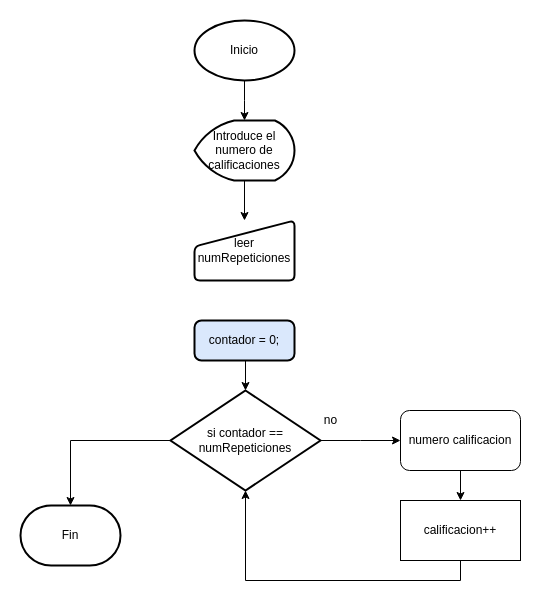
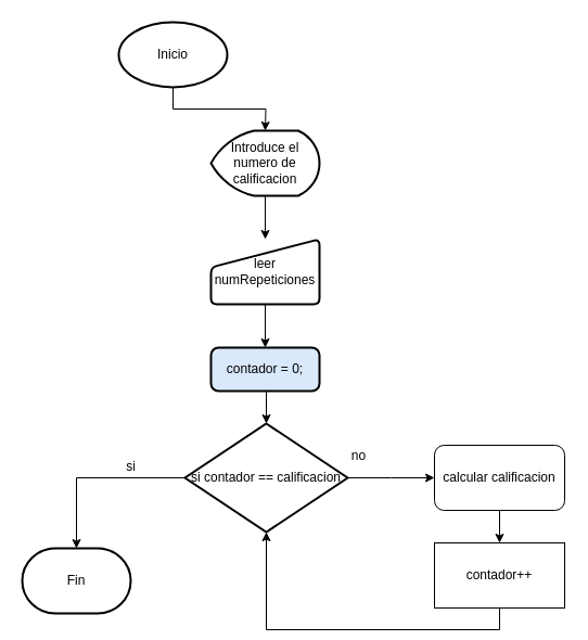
- <mxCell id="3" value="Inicio" style="strokeWidth=2;html=1;shape=mxgraph.flowchart.start_1;whiteSpace=wrap;" vertex="1" parent="1"><mxGeometry x="194" y="20" width="100" height="60" as="geometry" /></mxCell>
+ <mxCell id="3" value="Inicio" style="strokeWidth=2;html=1;shape=mxgraph.flowchart.start_1;whiteSpace=wrap;" vertex="1" parent="1"><mxGeometry x="109" y="20" width="100" height="60" as="geometry" /></mxCell>
- <mxCell id="6" value="Introduce el numero de calificaciones" style="strokeWidth=2;html=1;shape=mxgraph.flowchart.display;whiteSpace=wrap;" vertex="1" parent="1"><mxGeometry x="194" y="120" width="100" height="60" as="geometry" /></mxCell>
+ <mxCell id="6" value="Introduce el numero de calificacion" style="strokeWidth=2;html=1;shape=mxgraph.flowchart.display;whiteSpace=wrap;" vertex="1" parent="1"><mxGeometry x="194" y="120" width="100" height="60" as="geometry" /></mxCell>
+ <mxCell id="7" style="edgeStyle=orthogonalEdgeStyle;rounded=0;orthogonalLoop=1;jettySize=auto;html=1;exitX=0.5;exitY=1;exitDx=0;exitDy=0;entryX=0.5;entryY=0;entryDx=0;entryDy=0;" edge="1" parent="1" source="8" target="10"><mxGeometry relative="1" as="geometry" /></mxCell>
+ <mxCell id="19" value="si" style="text;html=1;align=center;verticalAlign=middle;resizable=0;points=[];autosize=1;strokeColor=none;fillColor=none;" vertex="1" parent="1"><mxGeometry x="105" y="415" width="30" height="30" as="geometry" /></mxCell>
- <mxCell id="13" value="si contador == numRepeticiones" style="strokeWidth=2;html=1;shape=mxgraph.flowchart.decision;whiteSpace=wrap;" vertex="1" parent="1"><mxGeometry x="170" y="390" width="150" height="100" as="geometry" /></mxCell>
+ <mxCell id="13" value="si contador == calificacion" style="strokeWidth=2;html=1;shape=mxgraph.flowchart.decision;whiteSpace=wrap;" vertex="1" parent="1"><mxGeometry x="170" y="390" width="150" height="100" as="geometry" /></mxCell>
- <mxCell id="15" value="numero calificacion" style="rounded=1;whiteSpace=wrap;html=1;" vertex="1" parent="1"><mxGeometry x="400" y="410" width="120" height="60" as="geometry" /></mxCell>
+ <mxCell id="15" value="calcular calificacion" style="rounded=1;whiteSpace=wrap;html=1;" vertex="1" parent="1"><mxGeometry x="400" y="410" width="120" height="60" as="geometry" /></mxCell>
- <mxCell id="18" value="calificacion++" style="whiteSpace=wrap;html=1;" vertex="1" parent="1"><mxGeometry x="400" y="500" width="120" height="60" as="geometry" /></mxCell>
+ <mxCell id="18" value="contador++" style="whiteSpace=wrap;html=1;" vertex="1" parent="1"><mxGeometry x="400" y="500" width="120" height="60" as="geometry" /></mxCell>
